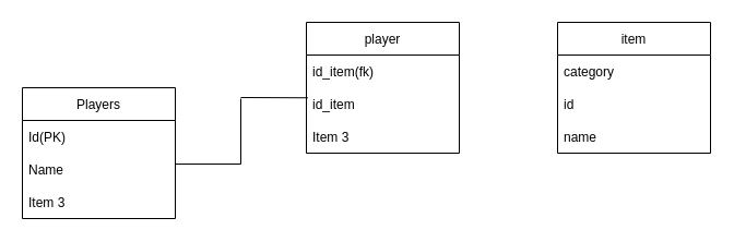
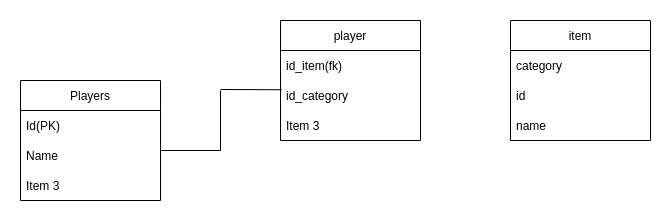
- <mxCell id="8" value="id_item" style="text;strokeColor=none;fillColor=none;align=left;verticalAlign=middle;spacingLeft=4;spacingRight=4;overflow=hidden;points=[[0,0.5],[1,0.5]];portConstraint=eastwest;rotatable=0;" parent="6" vertex="1"><mxGeometry y="60" width="140" height="30" as="geometry" /></mxCell>
+ <mxCell id="8" value="id_category" style="text;strokeColor=none;fillColor=none;align=left;verticalAlign=middle;spacingLeft=4;spacingRight=4;overflow=hidden;points=[[0,0.5],[1,0.5]];portConstraint=eastwest;rotatable=0;" parent="6" vertex="1"><mxGeometry y="60" width="140" height="30" as="geometry" /></mxCell>
